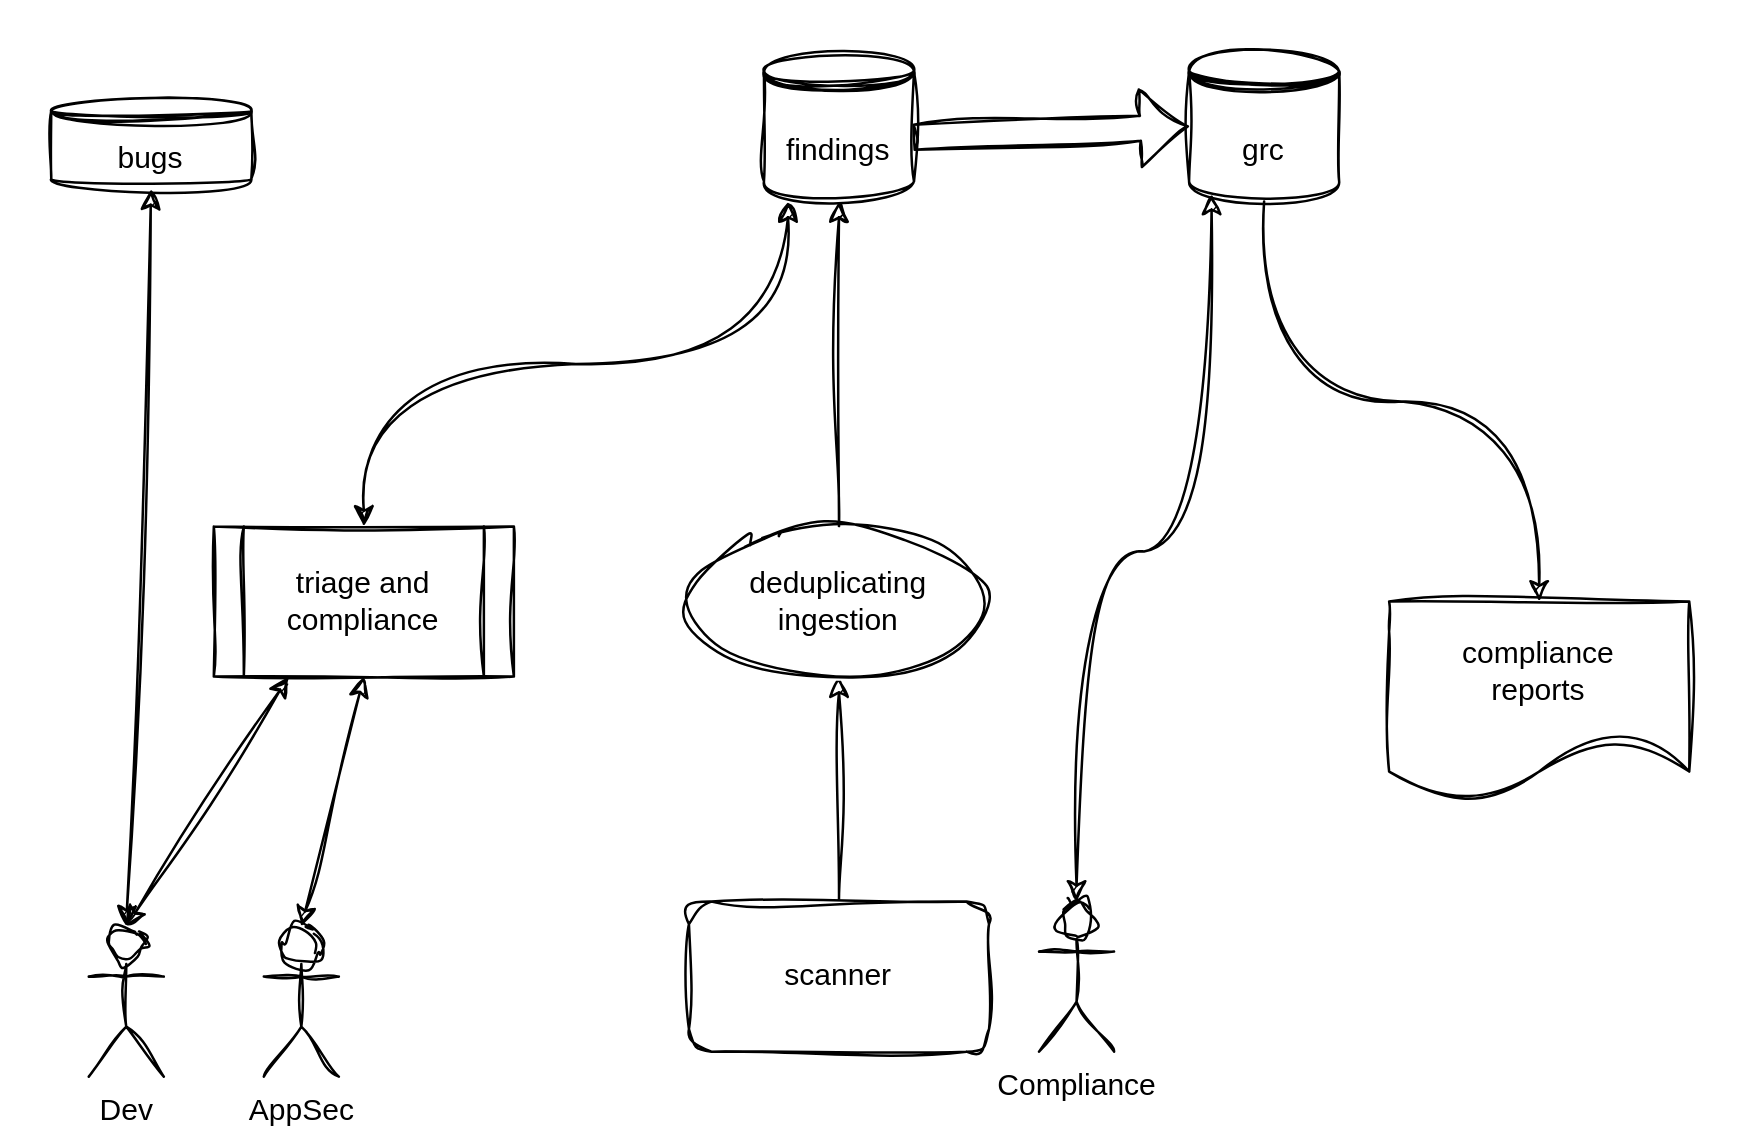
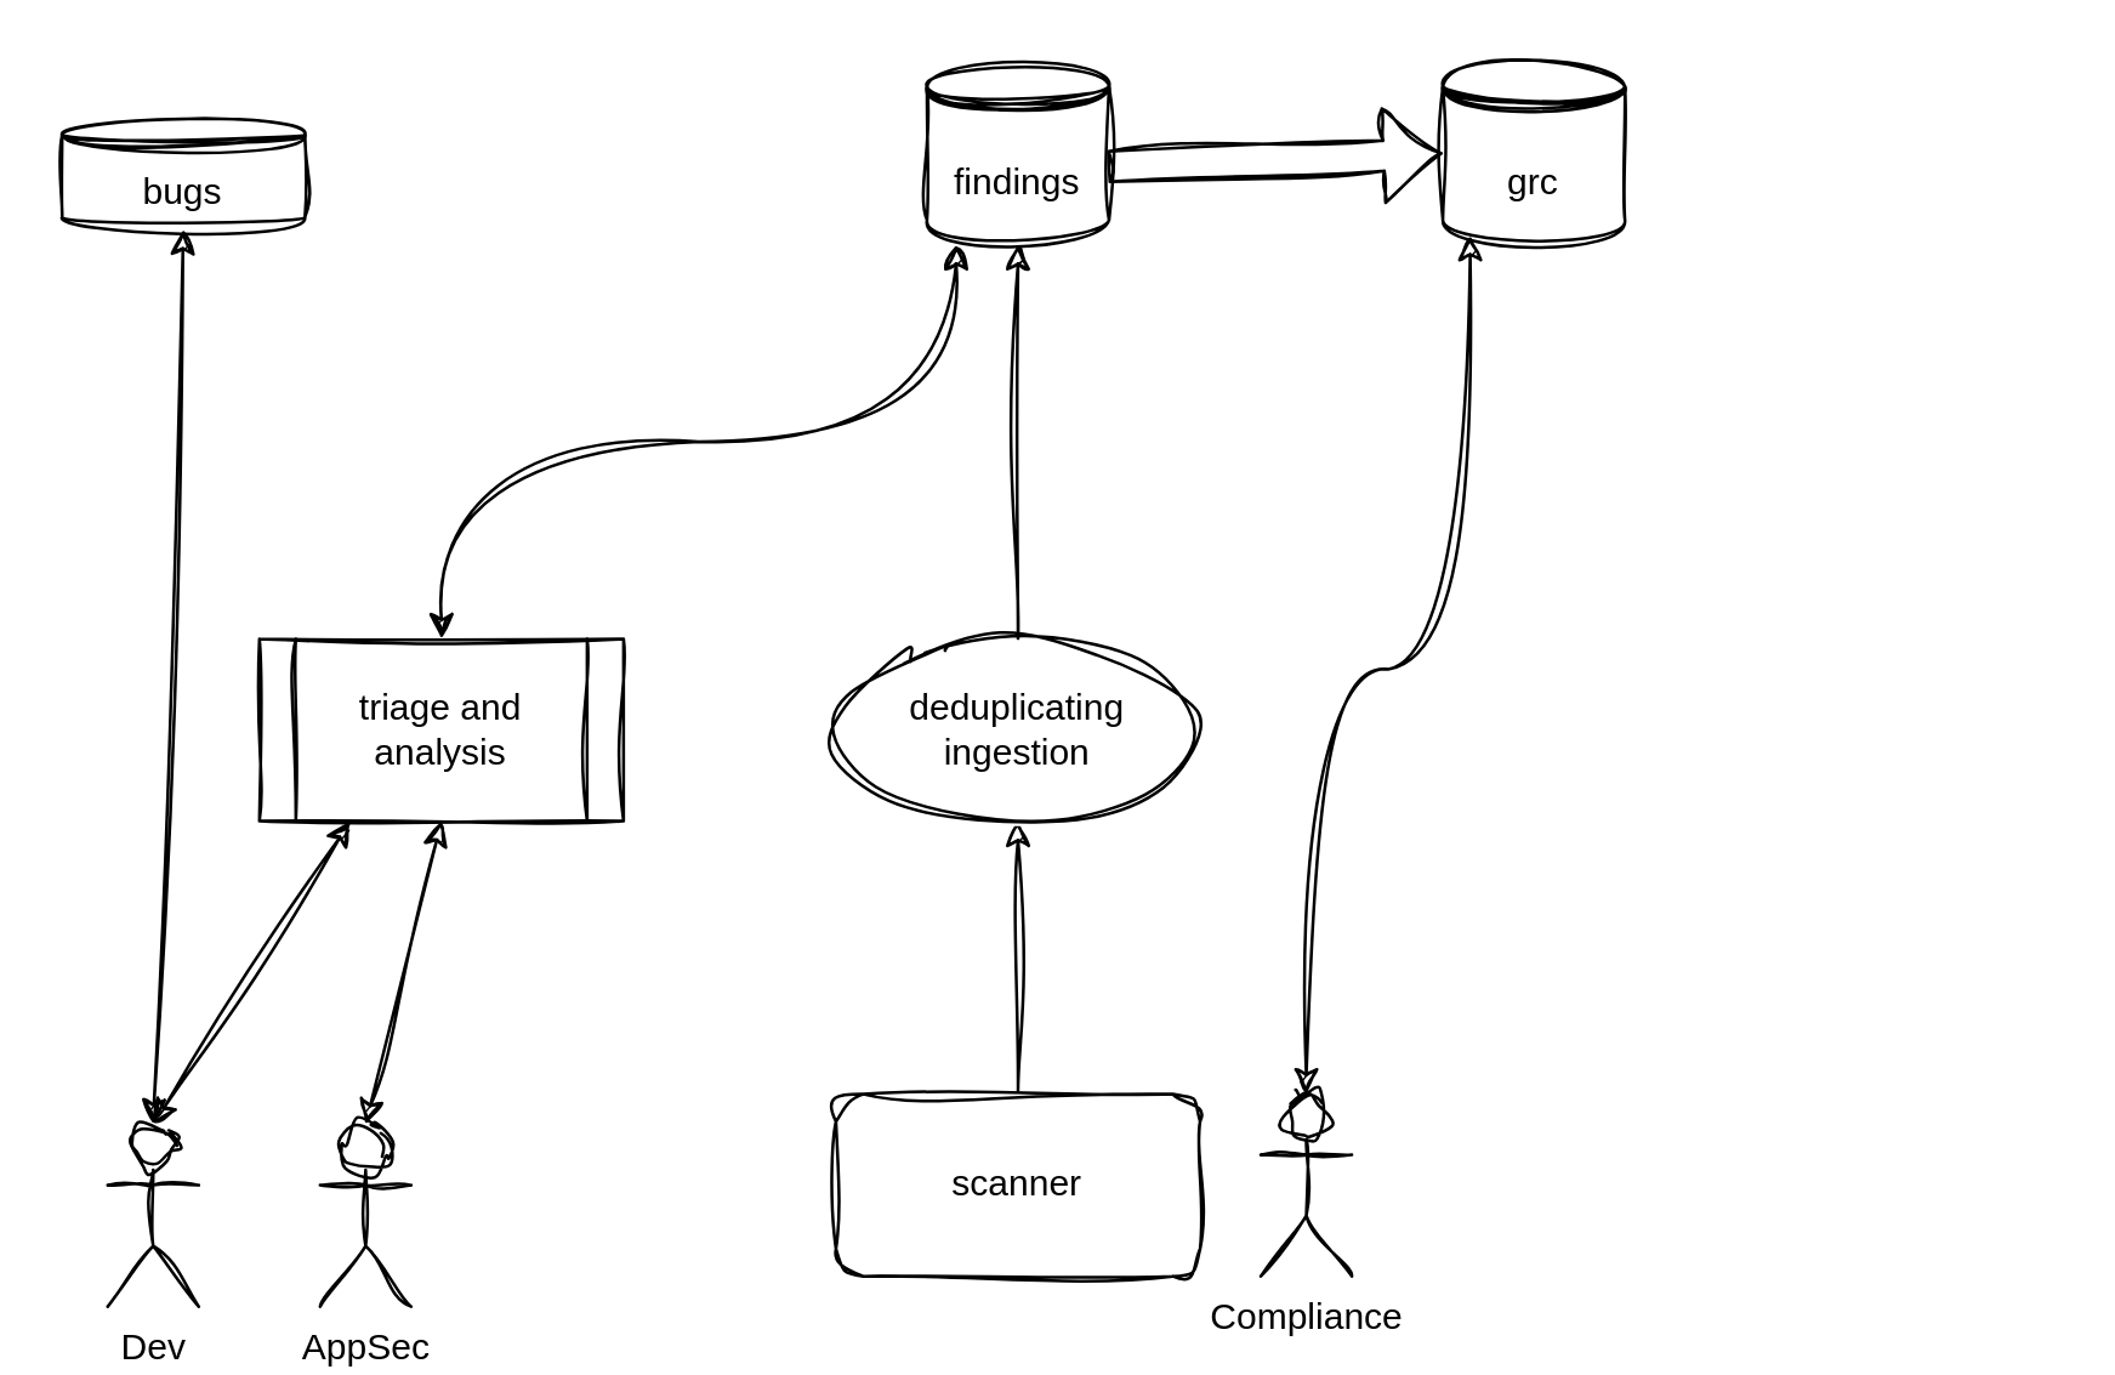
- <mxCell id="18" value="" style="endArrow=classic;html=1;rounded=0;sketch=1;hachureGap=4;jiggle=2;curveFitting=1;fontFamily=Architects Daughter;fontSource=https%3A%2F%2Ffonts.googleapis.com%2Fcss%3Ffamily%3DArchitects%2BDaughter;fontSize=16;exitX=0.5;exitY=1;exitDx=0;exitDy=0;entryX=0.5;entryY=0;entryDx=0;entryDy=0;edgeStyle=orthogonalEdgeStyle;curved=1;" edge="1" parent="1" source="15" target="9"><mxGeometry width="50" height="50" relative="1" as="geometry"><mxPoint x="515" y="120" as="sourcePoint" /><mxPoint x="565" y="70" as="targetPoint" /></mxGeometry></mxCell>
- <mxCell id="8" value="triage and compliance" style="shape=process;whiteSpace=wrap;html=1;backgroundOutline=1;sketch=1;curveFitting=1;jiggle=2;" vertex="1" parent="1"><mxGeometry x="85" y="210" width="120" height="60" as="geometry" /></mxCell>
+ <mxCell id="8" value="triage and analysis" style="shape=process;whiteSpace=wrap;html=1;backgroundOutline=1;sketch=1;curveFitting=1;jiggle=2;" vertex="1" parent="1"><mxGeometry x="85" y="210" width="120" height="60" as="geometry" /></mxCell>
- <mxCell id="9" value="&lt;div&gt;compliance&lt;/div&gt;&lt;div&gt;reports&lt;br&gt;&lt;/div&gt;" style="shape=document;whiteSpace=wrap;html=1;boundedLbl=1;sketch=1;curveFitting=1;jiggle=2;" vertex="1" parent="1"><mxGeometry x="555" y="240" width="120" height="80" as="geometry" /></mxCell>
